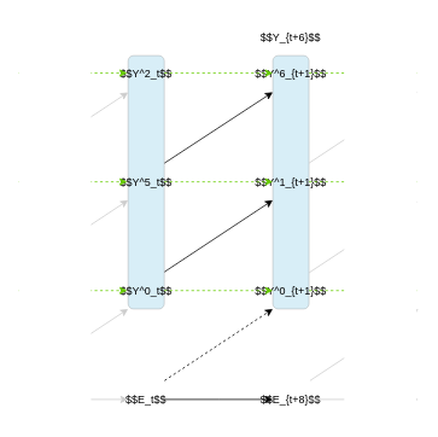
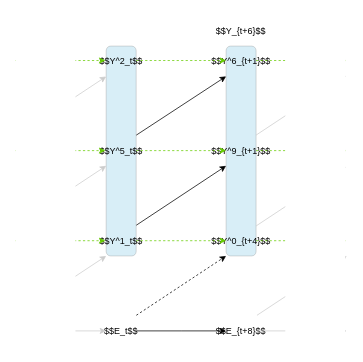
- <mxCell id="15" value="$$Y^1_{t+1}$$" style="text;html=1;strokeColor=none;fillColor=none;align=center;verticalAlign=middle;whiteSpace=wrap;rounded=0;" vertex="1" parent="1"><mxGeometry x="301" y="180.8" width="40" height="40" as="geometry" /></mxCell>
+ <mxCell id="15" value="$$Y^9_{t+1}$$" style="text;html=1;strokeColor=none;fillColor=none;align=center;verticalAlign=middle;whiteSpace=wrap;rounded=0;" vertex="1" parent="1"><mxGeometry x="301" y="180.8" width="40" height="40" as="geometry" /></mxCell>
- <mxCell id="4" value="$$Y^0_t$$" style="text;html=1;strokeColor=none;fillColor=none;align=center;verticalAlign=middle;whiteSpace=wrap;rounded=0;" parent="1" vertex="1"><mxGeometry x="141" y="301" width="40" height="40" as="geometry" /></mxCell>
+ <mxCell id="4" value="$$Y^1_t$$" style="text;html=1;strokeColor=none;fillColor=none;align=center;verticalAlign=middle;whiteSpace=wrap;rounded=0;" parent="1" vertex="1"><mxGeometry x="141" y="301" width="40" height="40" as="geometry" /></mxCell>
- <mxCell id="5" value="$$Y^0_{t+1}$$" style="text;html=1;strokeColor=none;fillColor=none;align=center;verticalAlign=middle;whiteSpace=wrap;rounded=0;" parent="1" vertex="1"><mxGeometry x="301" y="301" width="40" height="40" as="geometry" /></mxCell>
+ <mxCell id="5" value="$$Y^0_{t+4}$$" style="text;html=1;strokeColor=none;fillColor=none;align=center;verticalAlign=middle;whiteSpace=wrap;rounded=0;" parent="1" vertex="1"><mxGeometry x="301" y="301" width="40" height="40" as="geometry" /></mxCell>
